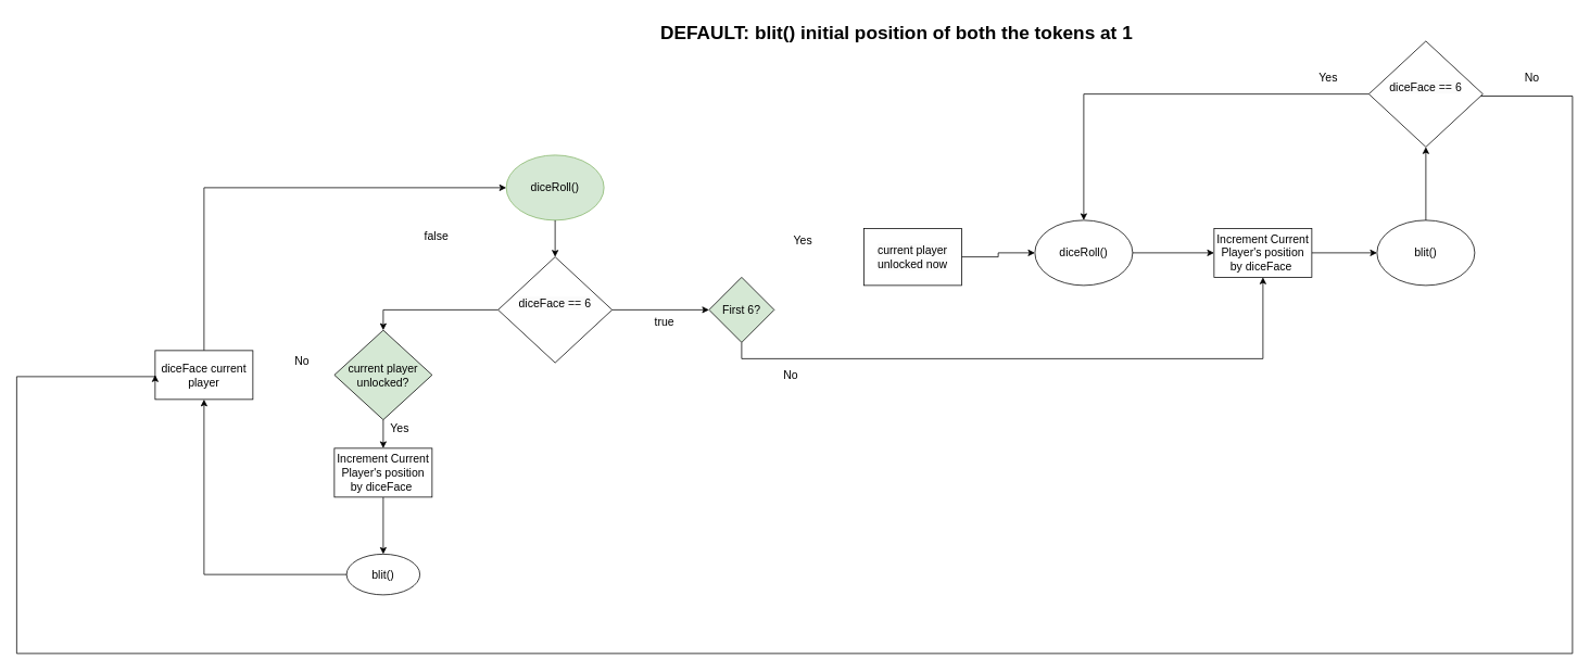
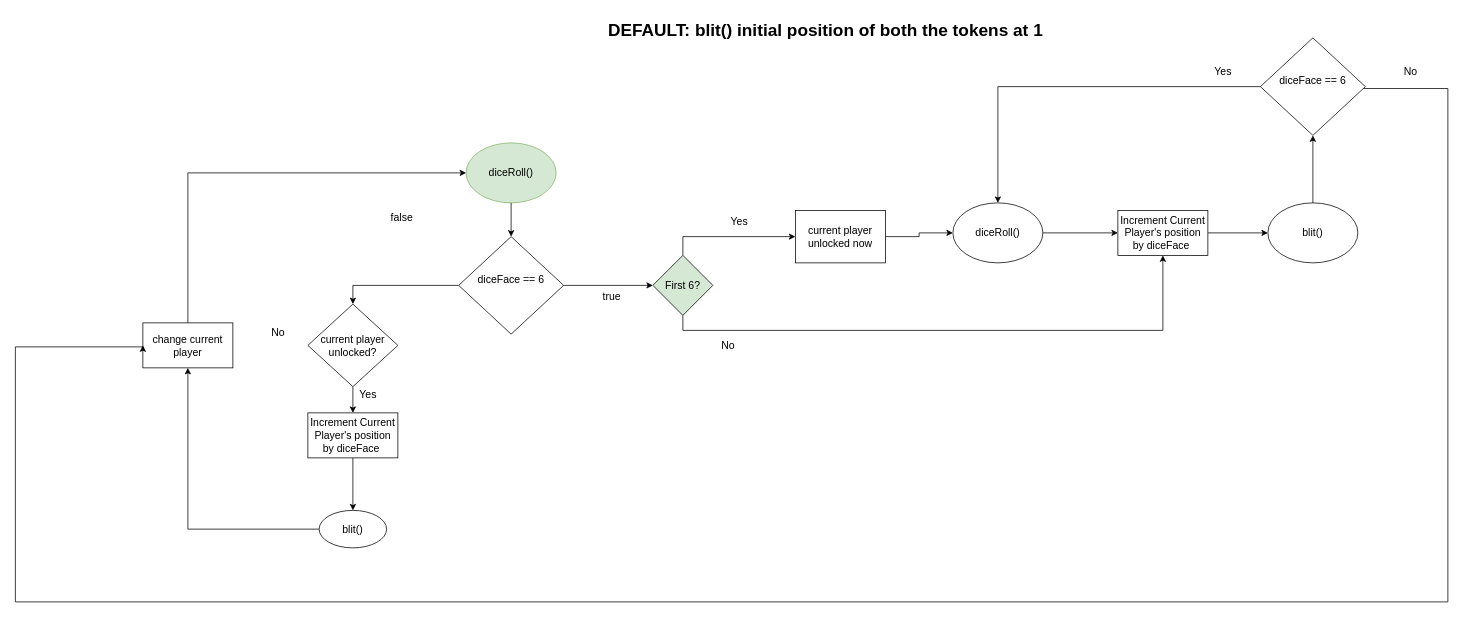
+ <mxCell id="19" style="edgeStyle=orthogonalEdgeStyle;rounded=0;orthogonalLoop=1;jettySize=auto;html=1;exitX=0.5;exitY=0;exitDx=0;exitDy=0;entryX=0;entryY=0.5;entryDx=0;entryDy=0;fontSize=14;" edge="1" parent="1" source="21" target="25"><mxGeometry relative="1" as="geometry"><mxPoint x="1020" y="290" as="targetPoint" /></mxGeometry></mxCell>
- <mxCell id="15" value="diceFace current player" style="rounded=0;whiteSpace=wrap;html=1;fontSize=14;" vertex="1" parent="1"><mxGeometry x="190" y="430" width="120" height="60" as="geometry" /></mxCell>
+ <mxCell id="15" value="change current player" style="rounded=0;whiteSpace=wrap;html=1;fontSize=14;" vertex="1" parent="1"><mxGeometry x="190" y="430" width="120" height="60" as="geometry" /></mxCell>
- <mxCell id="18" value="&lt;span style=&quot;font-size: 14px;&quot;&gt;current player unlocked?&lt;/span&gt;" style="rhombus;whiteSpace=wrap;html=1;fontSize=14;fillColor=#d5e8d4;" vertex="1" parent="1"><mxGeometry x="410" y="405" width="120" height="110" as="geometry" /></mxCell>
+ <mxCell id="18" value="&lt;span style=&quot;font-size: 14px;&quot;&gt;current player unlocked?&lt;/span&gt;" style="rhombus;whiteSpace=wrap;html=1;fontSize=14;" vertex="1" parent="1"><mxGeometry x="410" y="405" width="120" height="110" as="geometry" /></mxCell>
